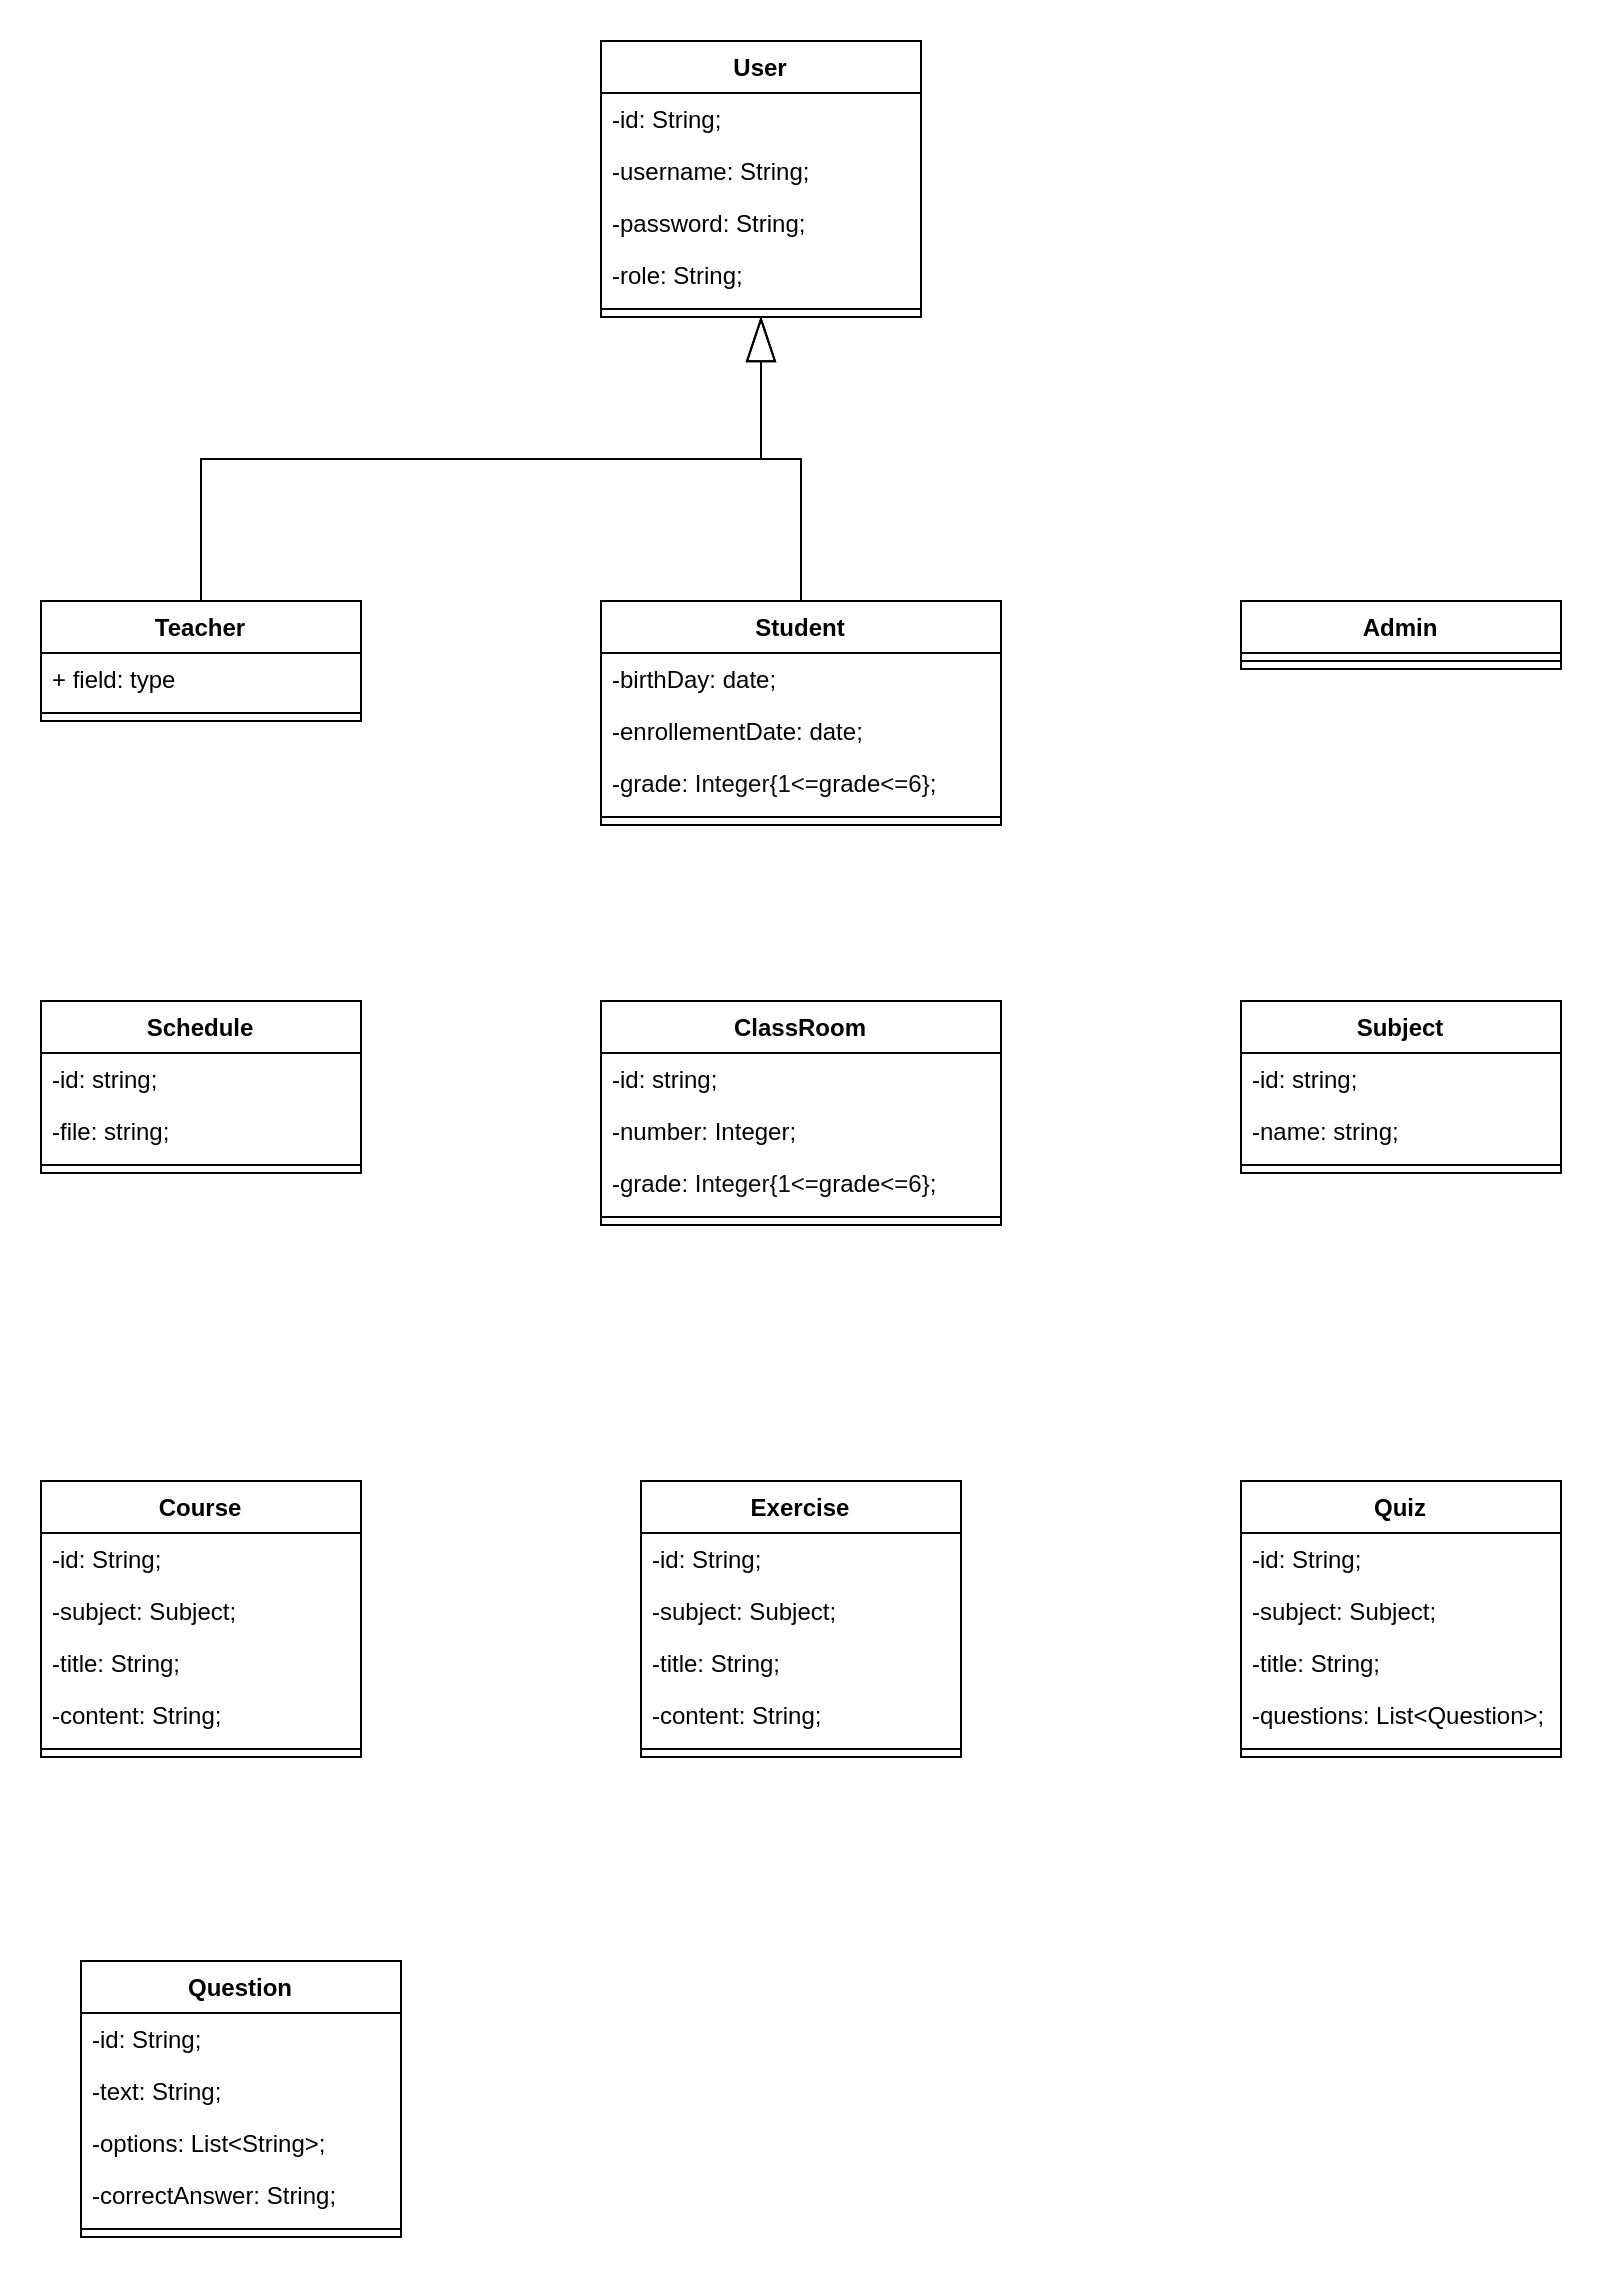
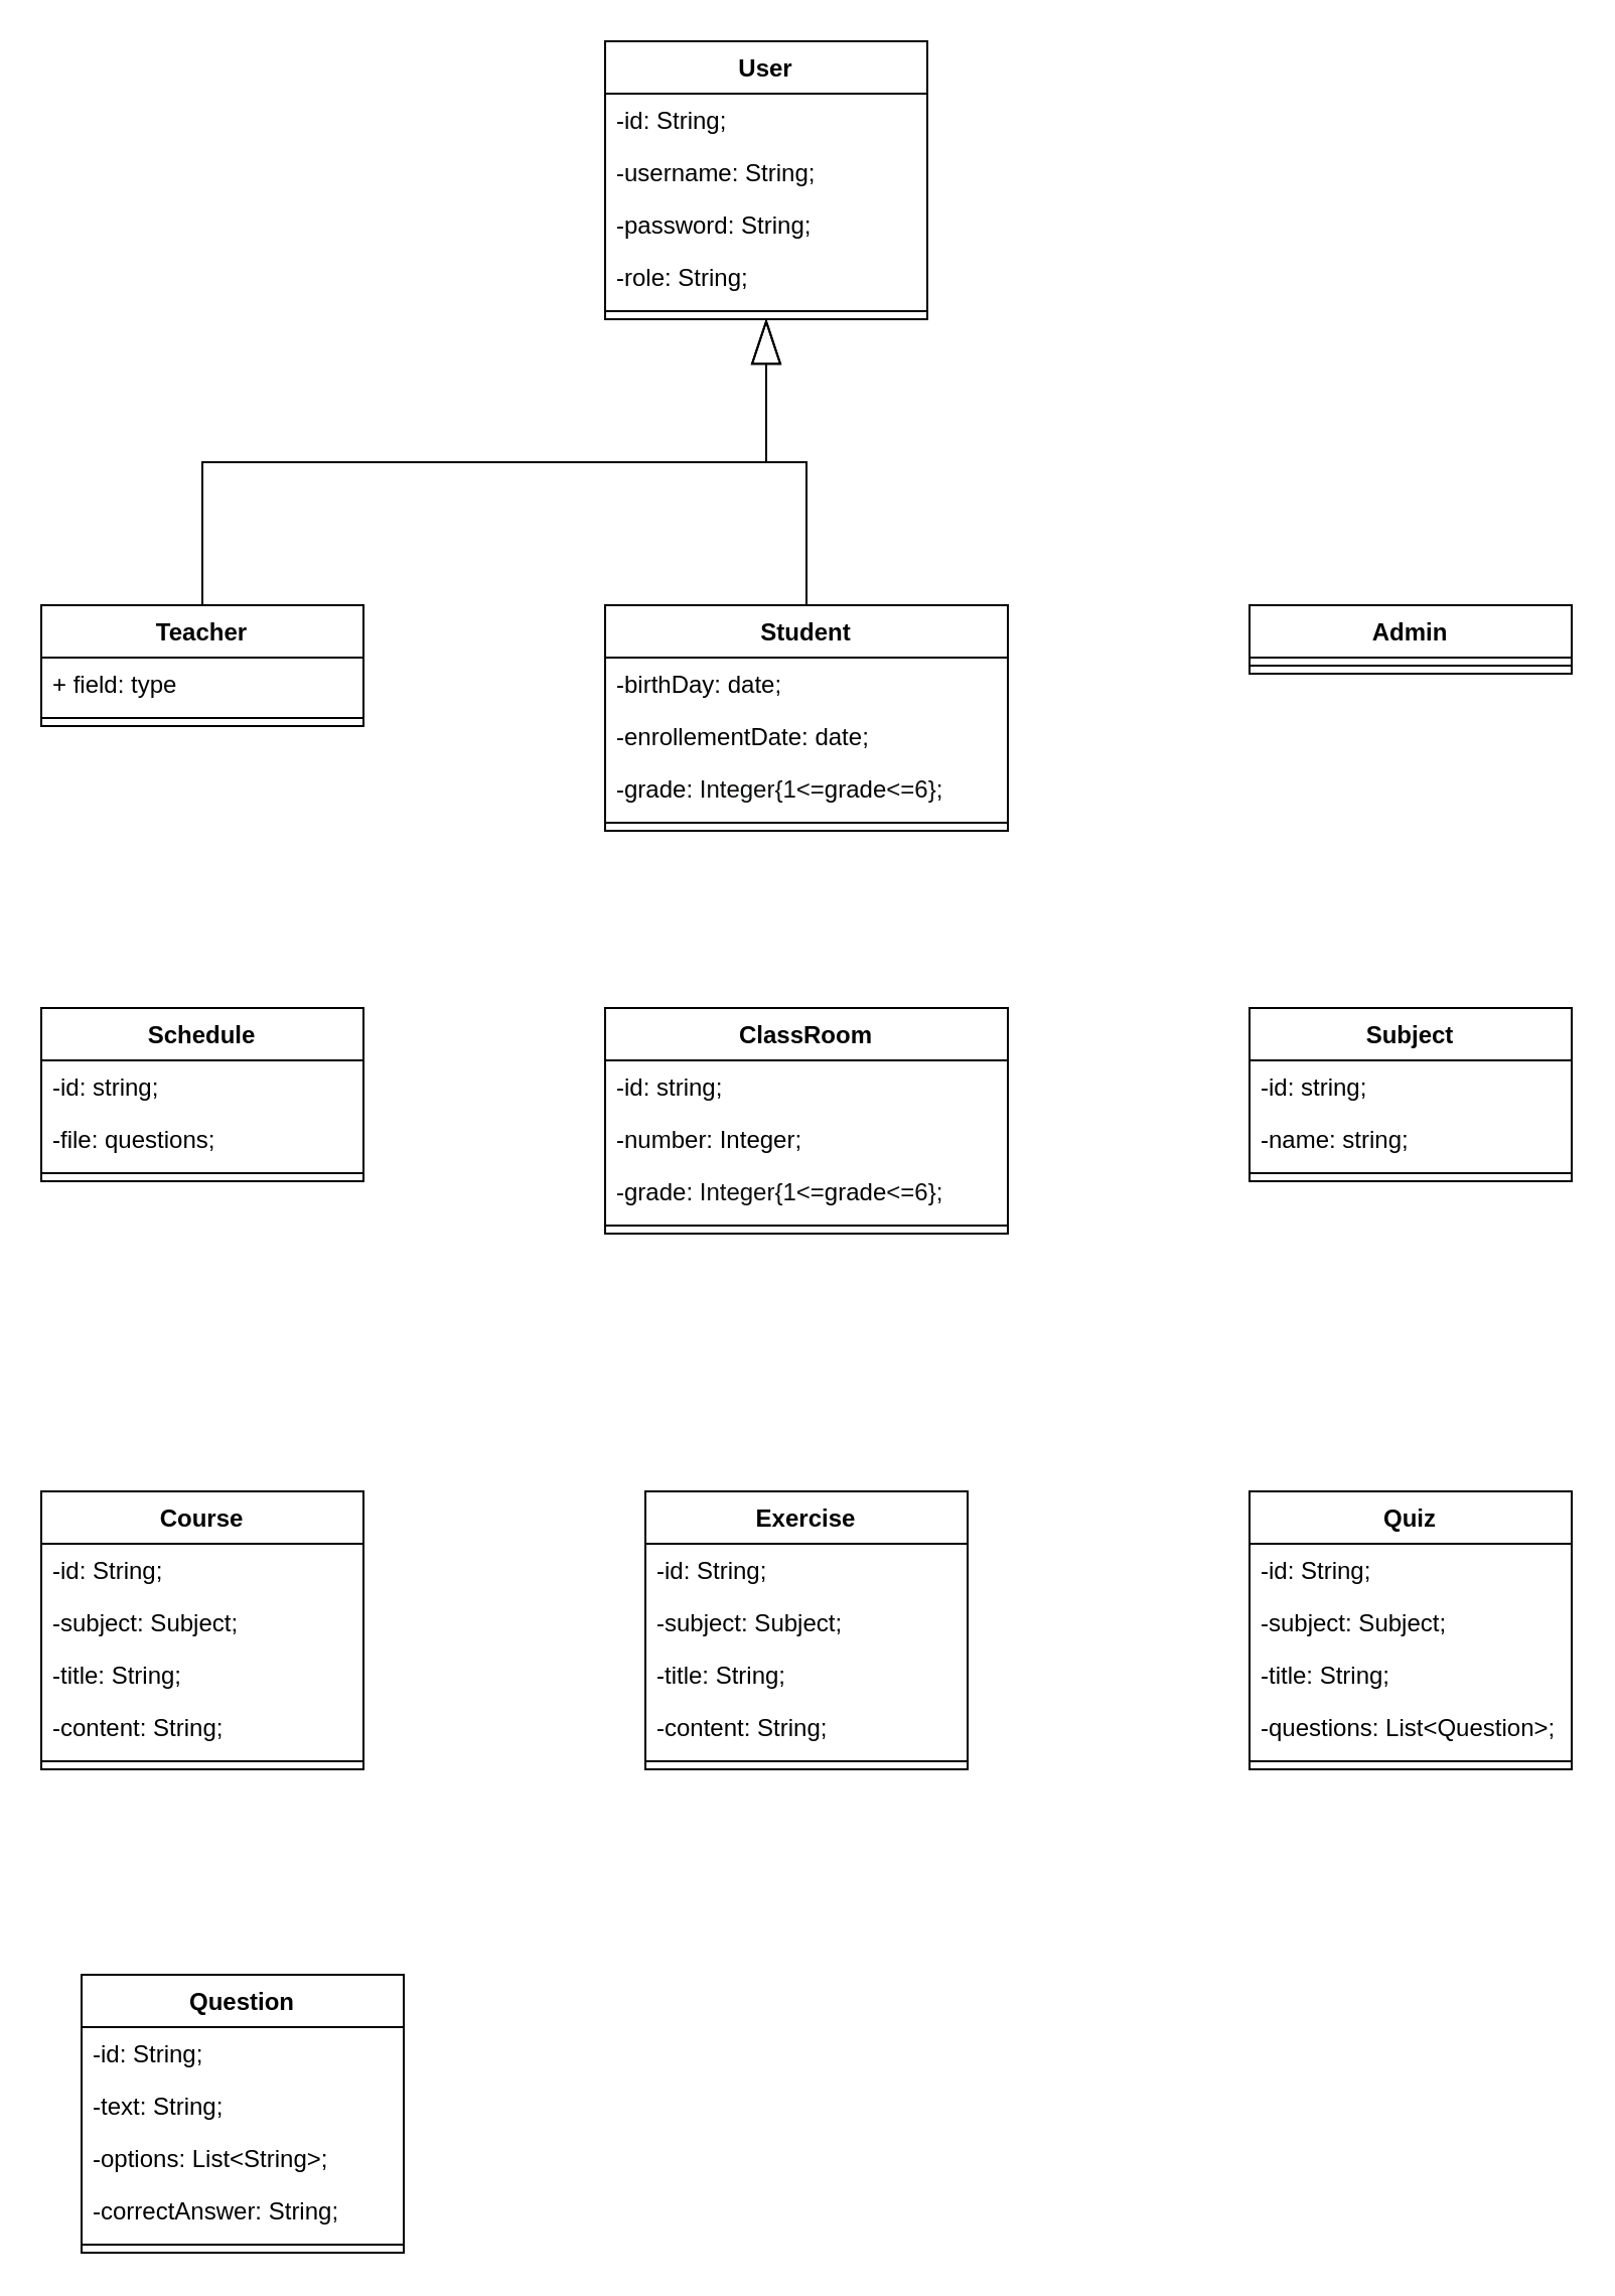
- <mxCell id="50" value="-file: string;" style="text;strokeColor=none;fillColor=none;align=left;verticalAlign=top;spacingLeft=4;spacingRight=4;overflow=hidden;rotatable=0;points=[[0,0.5],[1,0.5]];portConstraint=eastwest;whiteSpace=wrap;html=1;" vertex="1" parent="48"><mxGeometry y="52" width="160" height="26" as="geometry" /></mxCell>
+ <mxCell id="50" value="-file: questions;" style="text;strokeColor=none;fillColor=none;align=left;verticalAlign=top;spacingLeft=4;spacingRight=4;overflow=hidden;rotatable=0;points=[[0,0.5],[1,0.5]];portConstraint=eastwest;whiteSpace=wrap;html=1;" vertex="1" parent="48"><mxGeometry y="52" width="160" height="26" as="geometry" /></mxCell>
